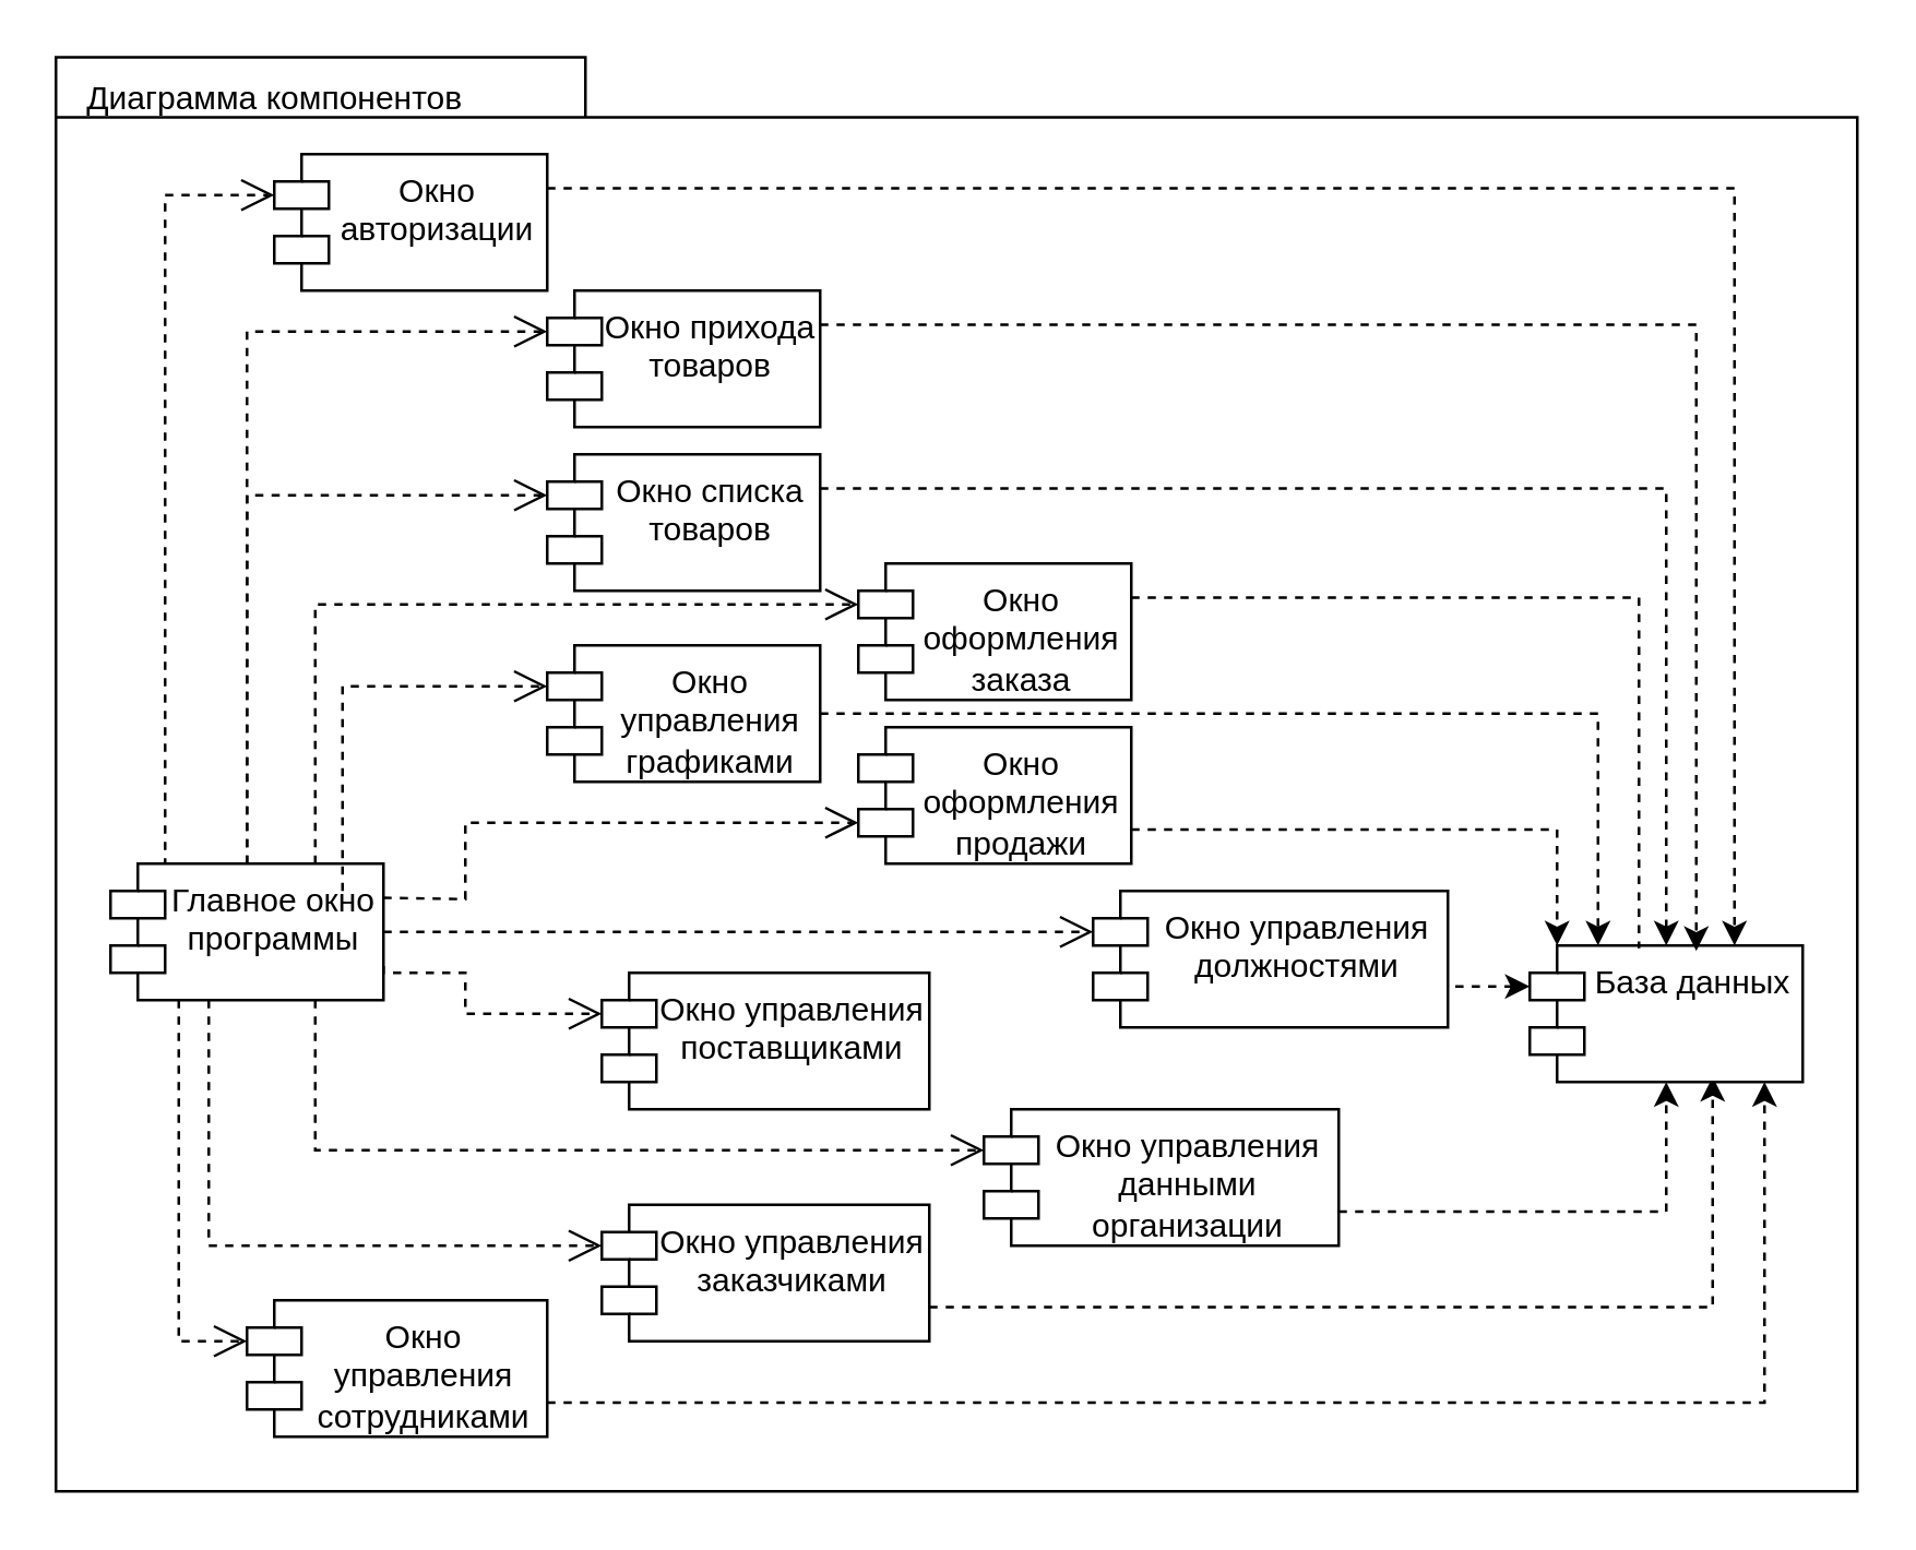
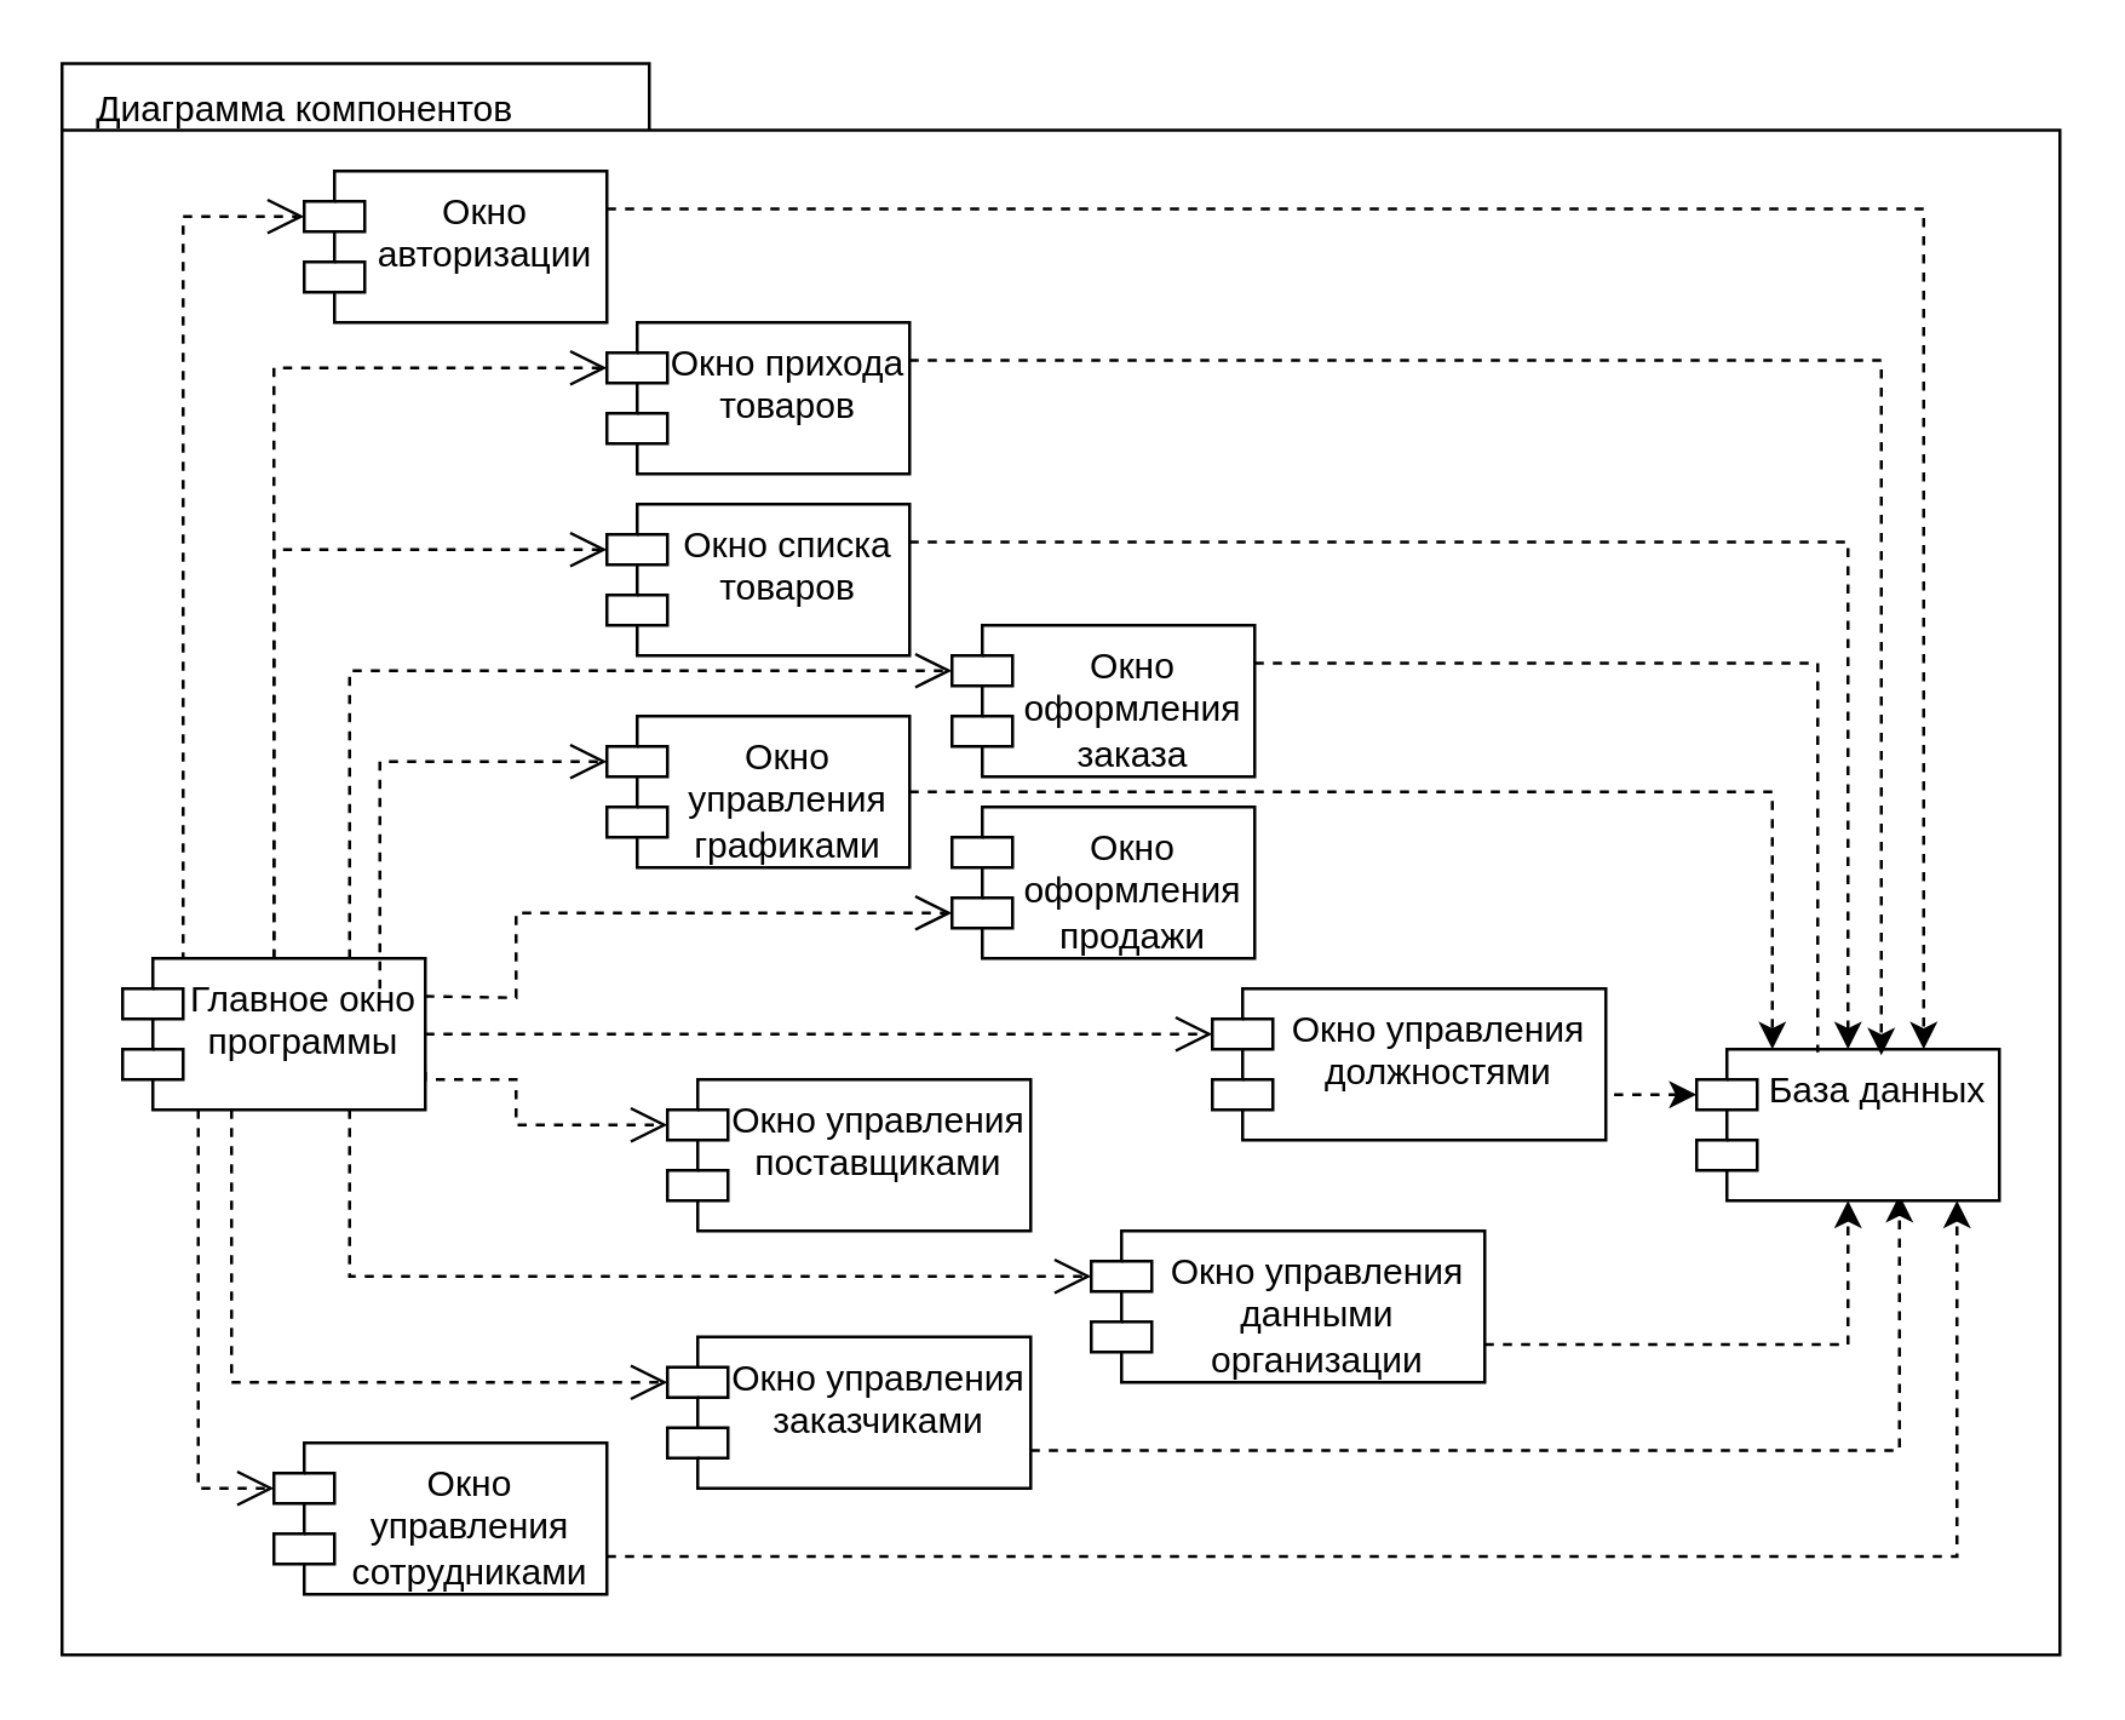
- <mxCell id="20" style="edgeStyle=orthogonalEdgeStyle;rounded=0;orthogonalLoop=1;jettySize=auto;html=1;exitX=1;exitY=0.75;exitDx=0;exitDy=0;entryX=0;entryY=0;entryDx=10;entryDy=0;dashed=1;entryPerimeter=0;" parent="1" source="21" target="31" edge="1"><mxGeometry relative="1" as="geometry" /></mxCell>
